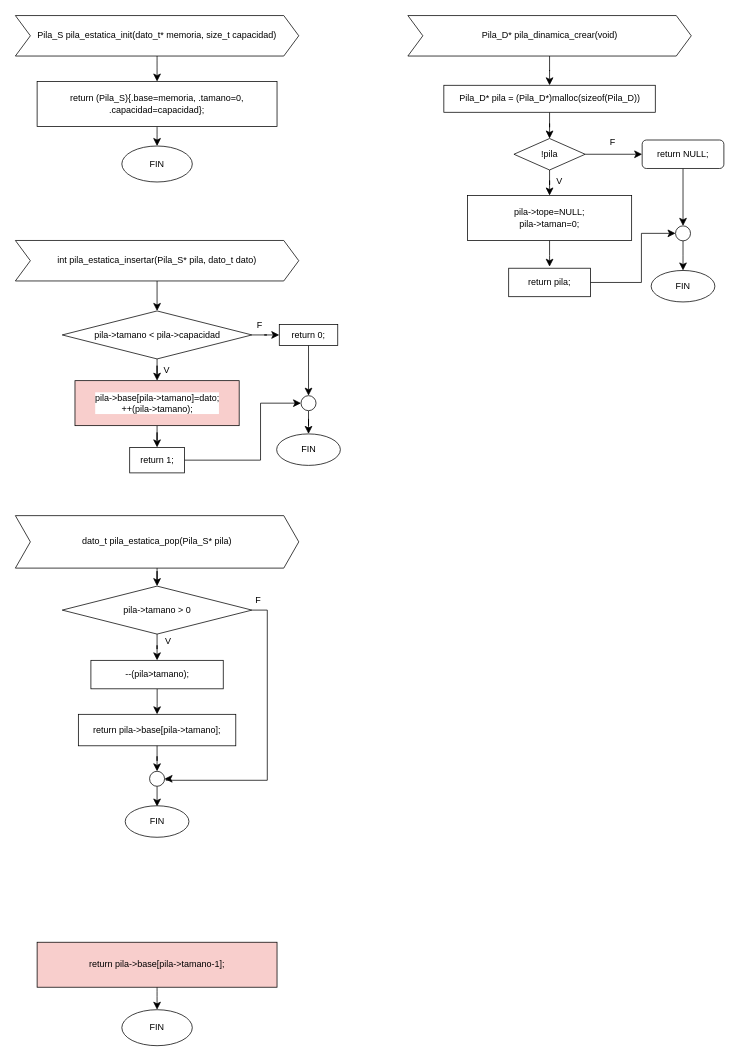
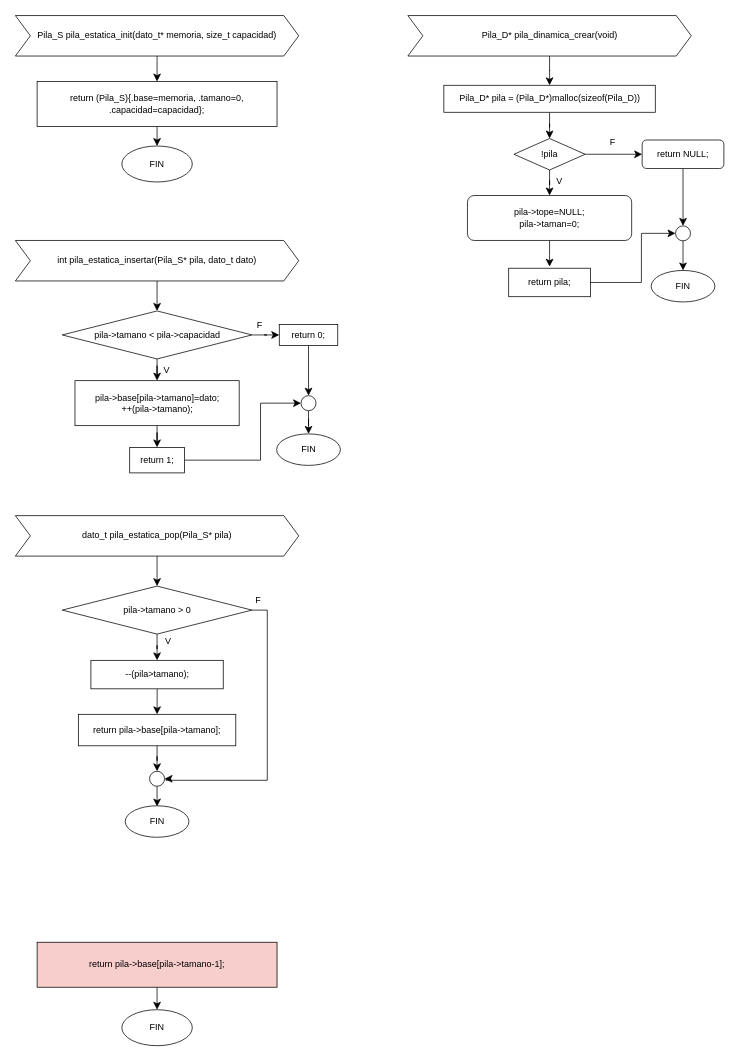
- <mxCell id="50" value="&lt;div&gt;pila-&amp;gt;tope=NULL;&lt;/div&gt;&lt;div&gt;pila-&amp;gt;taman=0;&lt;br&gt;&lt;/div&gt;" style="rounded=0;whiteSpace=wrap;html=1;fontFamily=Helvetica;fontSize=12;fontColor=default;labelBackgroundColor=default;" vertex="1" parent="1"><mxGeometry x="623" y="260" width="219" height="60" as="geometry" /></mxCell>
+ <mxCell id="50" value="&lt;div&gt;pila-&amp;gt;tope=NULL;&lt;/div&gt;&lt;div&gt;pila-&amp;gt;taman=0;&lt;br&gt;&lt;/div&gt;" style="whiteSpace=wrap;html=1;fontFamily=Helvetica;fontSize=12;fontColor=default;labelBackgroundColor=default;rounded=1;" vertex="1" parent="1"><mxGeometry x="623" y="260" width="219" height="60" as="geometry" /></mxCell>
- <mxCell id="17" value="&lt;div&gt;pila-&amp;gt;base[pila-&amp;gt;tamano]=dato;&lt;br&gt;&lt;/div&gt;&lt;div&gt;++(pila-&amp;gt;tamano);&lt;br&gt;&lt;/div&gt;" style="rounded=0;whiteSpace=wrap;html=1;fontFamily=Helvetica;fontSize=12;fontColor=default;labelBackgroundColor=default;fillColor=#f8cecc;" vertex="1" parent="1"><mxGeometry x="99.5" y="507" width="219" height="60" as="geometry" /></mxCell>
+ <mxCell id="17" value="&lt;div&gt;pila-&amp;gt;base[pila-&amp;gt;tamano]=dato;&lt;br&gt;&lt;/div&gt;&lt;div&gt;++(pila-&amp;gt;tamano);&lt;br&gt;&lt;/div&gt;" style="rounded=0;whiteSpace=wrap;html=1;fontFamily=Helvetica;fontSize=12;fontColor=default;labelBackgroundColor=default;" vertex="1" parent="1"><mxGeometry x="99.5" y="507" width="219" height="60" as="geometry" /></mxCell>
- <mxCell id="24" value="dato_t pila_estatica_pop(Pila_S* pila)" style="shape=step;perimeter=stepPerimeter;whiteSpace=wrap;html=1;fixedSize=1;" vertex="1" parent="1"><mxGeometry x="20" y="687" width="378" height="70" as="geometry" /></mxCell>
+ <mxCell id="24" value="dato_t pila_estatica_pop(Pila_S* pila)" style="shape=step;perimeter=stepPerimeter;whiteSpace=wrap;html=1;fixedSize=1;" vertex="1" parent="1"><mxGeometry x="20" y="687" width="378" height="54" as="geometry" /></mxCell>
